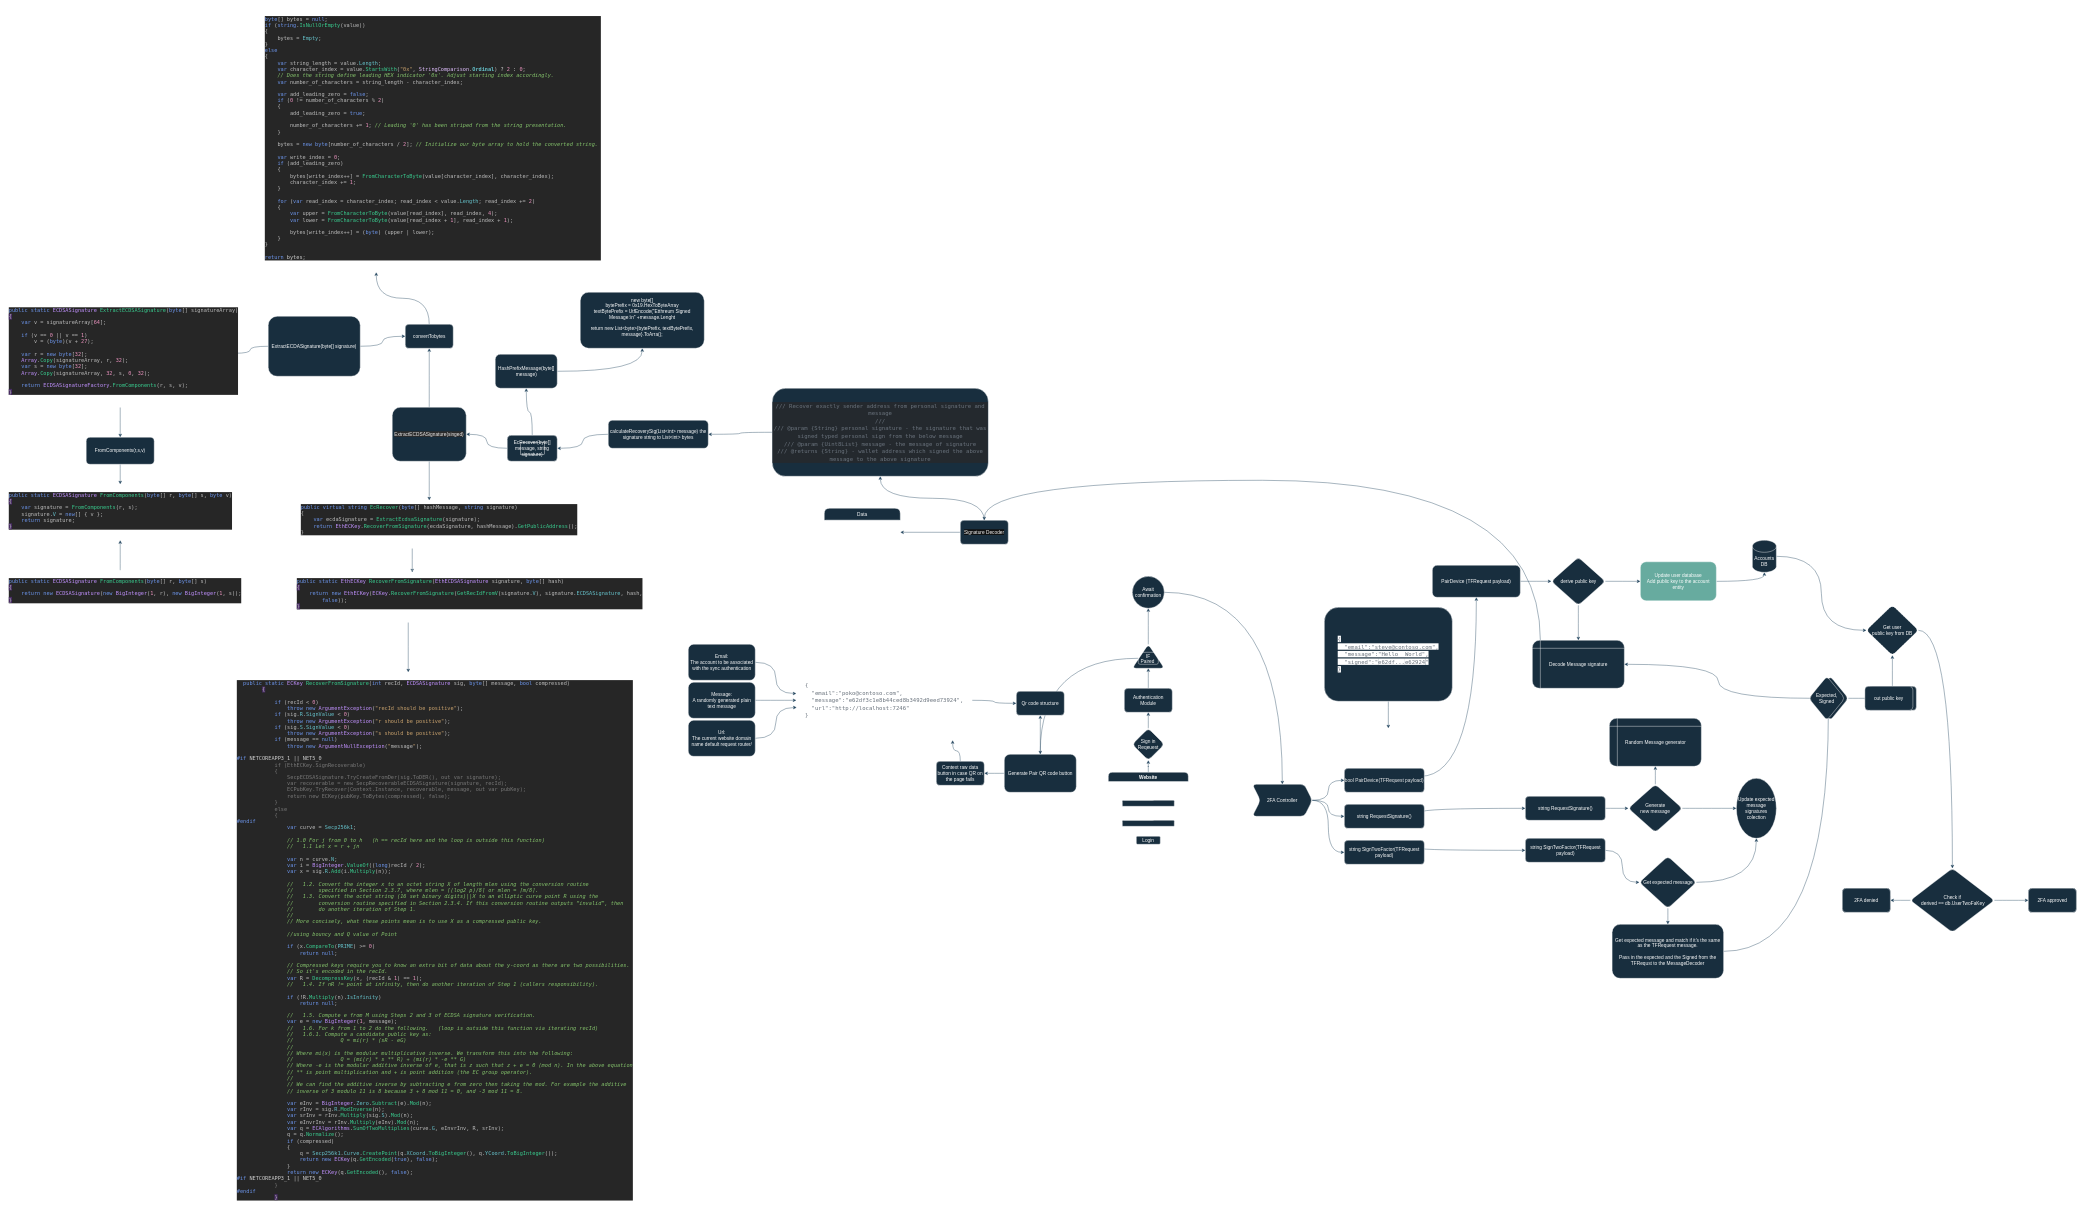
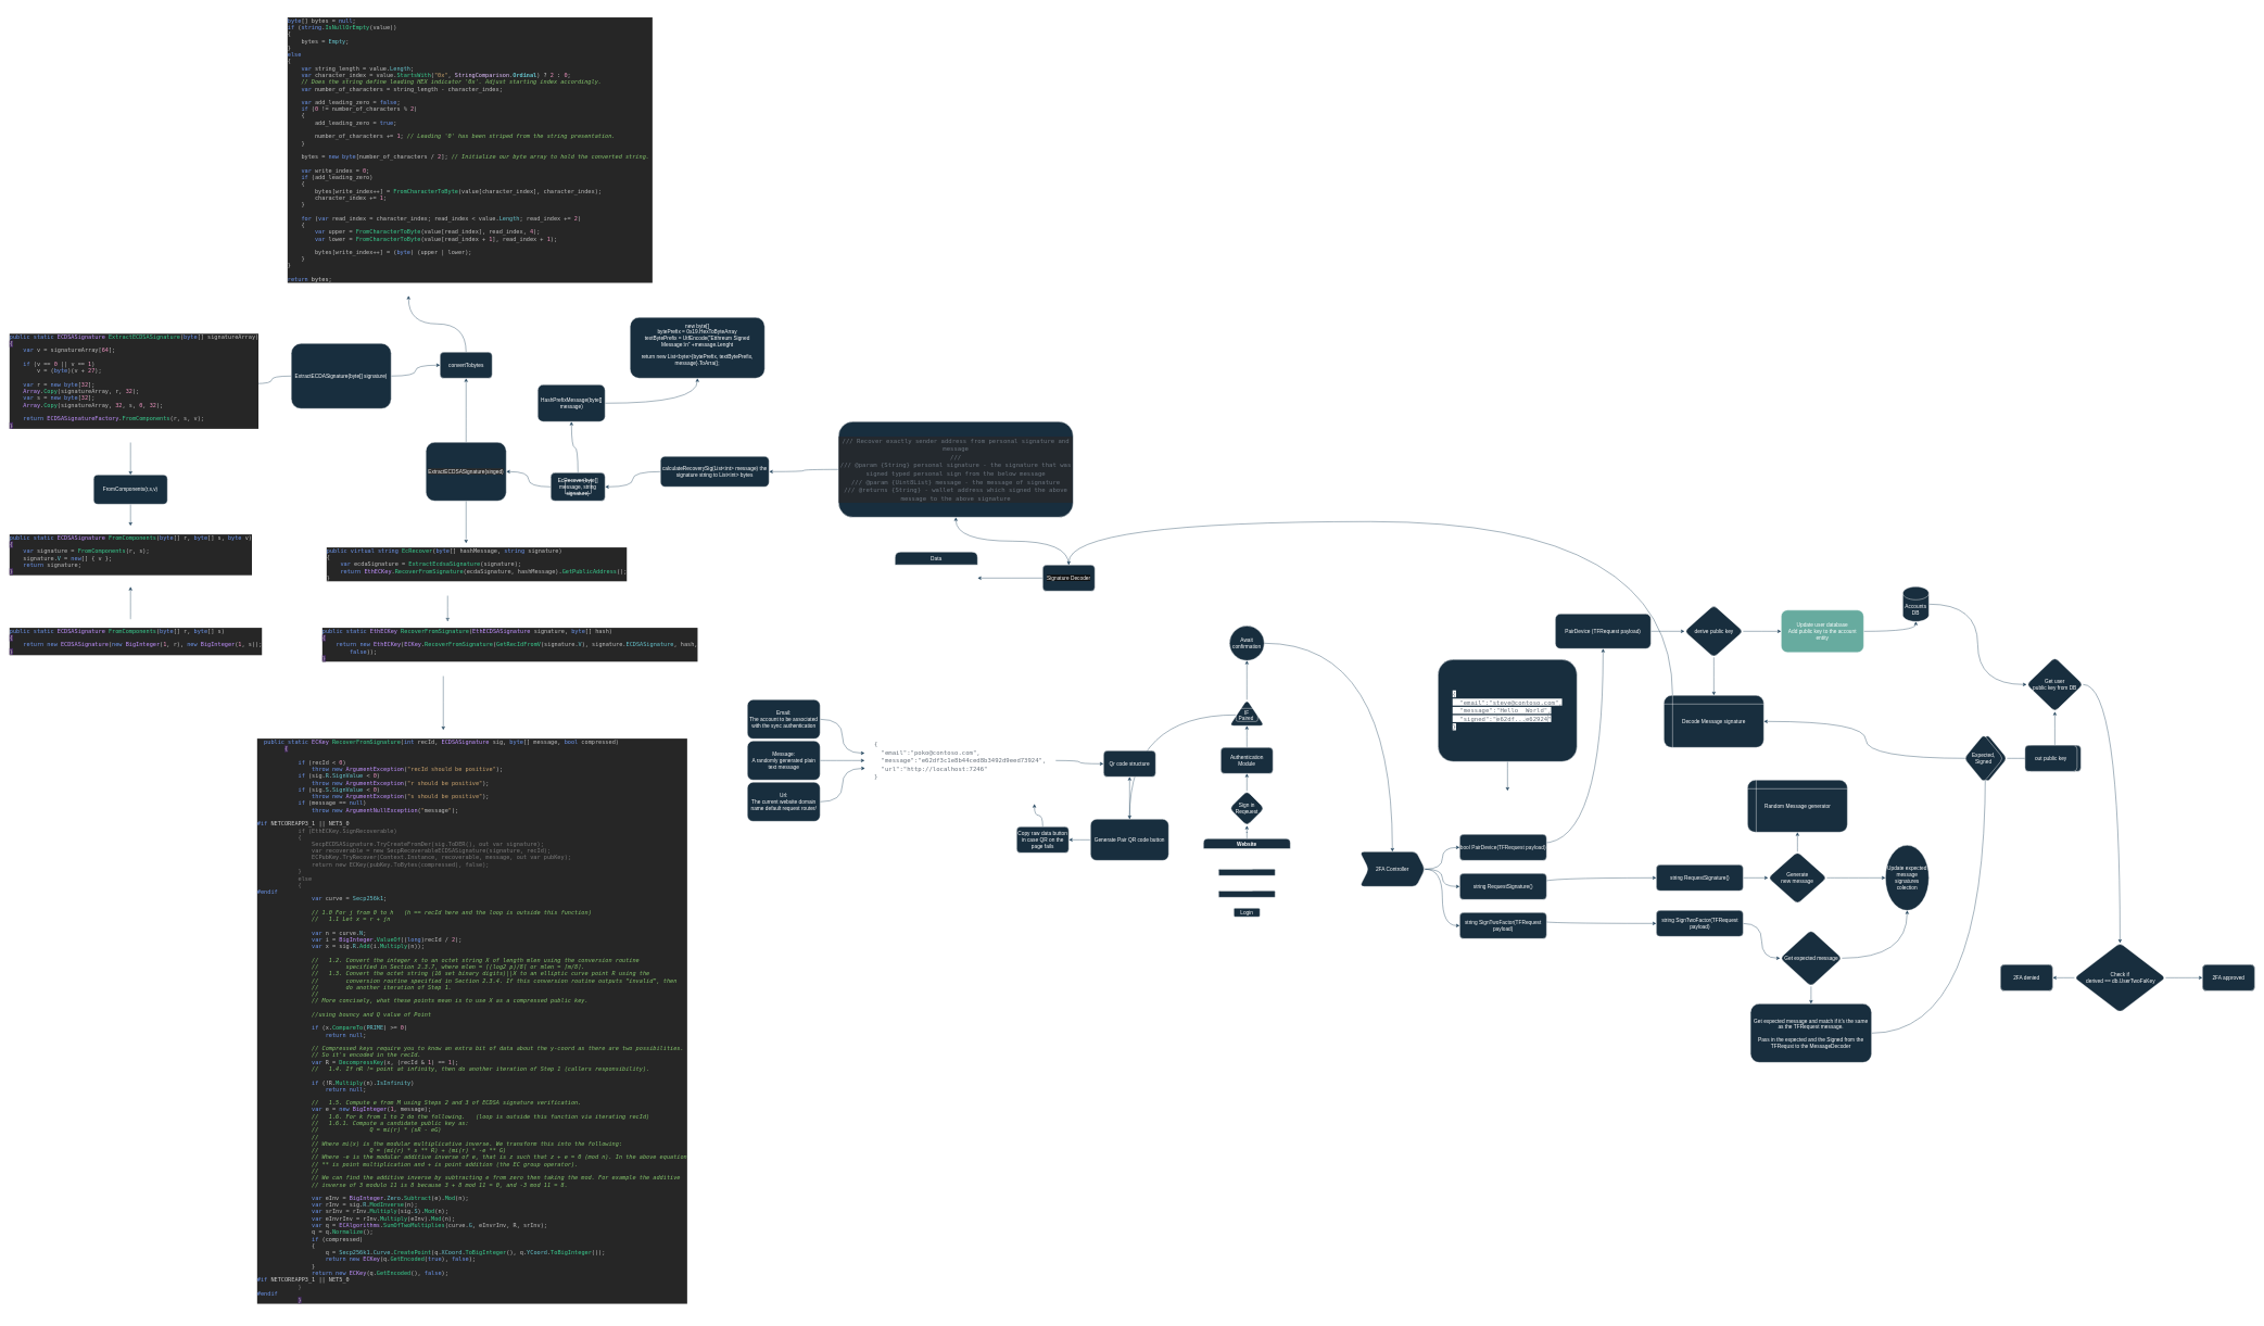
- <mxCell id="72" value="&lt;div&gt;Get user &lt;br&gt;&lt;/div&gt;&lt;div&gt;public key from DB&lt;/div&gt;" style="rhombus;whiteSpace=wrap;html=1;labelBackgroundColor=none;rounded=1;fillColor=#182E3E;strokeColor=#FFFFFF;fontColor=#FFFFFF;dashed=1;" parent="1" vertex="1"><mxGeometry x="4665" y="1512.5" width="130" height="125" as="geometry" /></mxCell>
+ <mxCell id="72" value="&lt;div&gt;Get user &lt;br&gt;&lt;/div&gt;&lt;div&gt;public key from DB&lt;/div&gt;" style="rhombus;whiteSpace=wrap;html=1;labelBackgroundColor=none;rounded=1;fillColor=#182E3E;strokeColor=#FFFFFF;fontColor=#FFFFFF;" parent="1" vertex="1"><mxGeometry x="4665" y="1512.5" width="130" height="125" as="geometry" /></mxCell>
- <mxCell id="35" value="Context raw data button in case QR on the page fails" style="whiteSpace=wrap;html=1;rounded=1;fillColor=#182E3E;strokeColor=#FFFFFF;labelBackgroundColor=none;fontColor=#FFFFFF;" parent="1" vertex="1"><mxGeometry x="2340" y="1902.5" width="120" height="60" as="geometry" /></mxCell>
+ <mxCell id="35" value="Copy raw data button in case QR on the page fails" style="whiteSpace=wrap;html=1;rounded=1;fillColor=#182E3E;strokeColor=#FFFFFF;labelBackgroundColor=none;fontColor=#FFFFFF;" parent="1" vertex="1"><mxGeometry x="2340" y="1902.5" width="120" height="60" as="geometry" /></mxCell>
